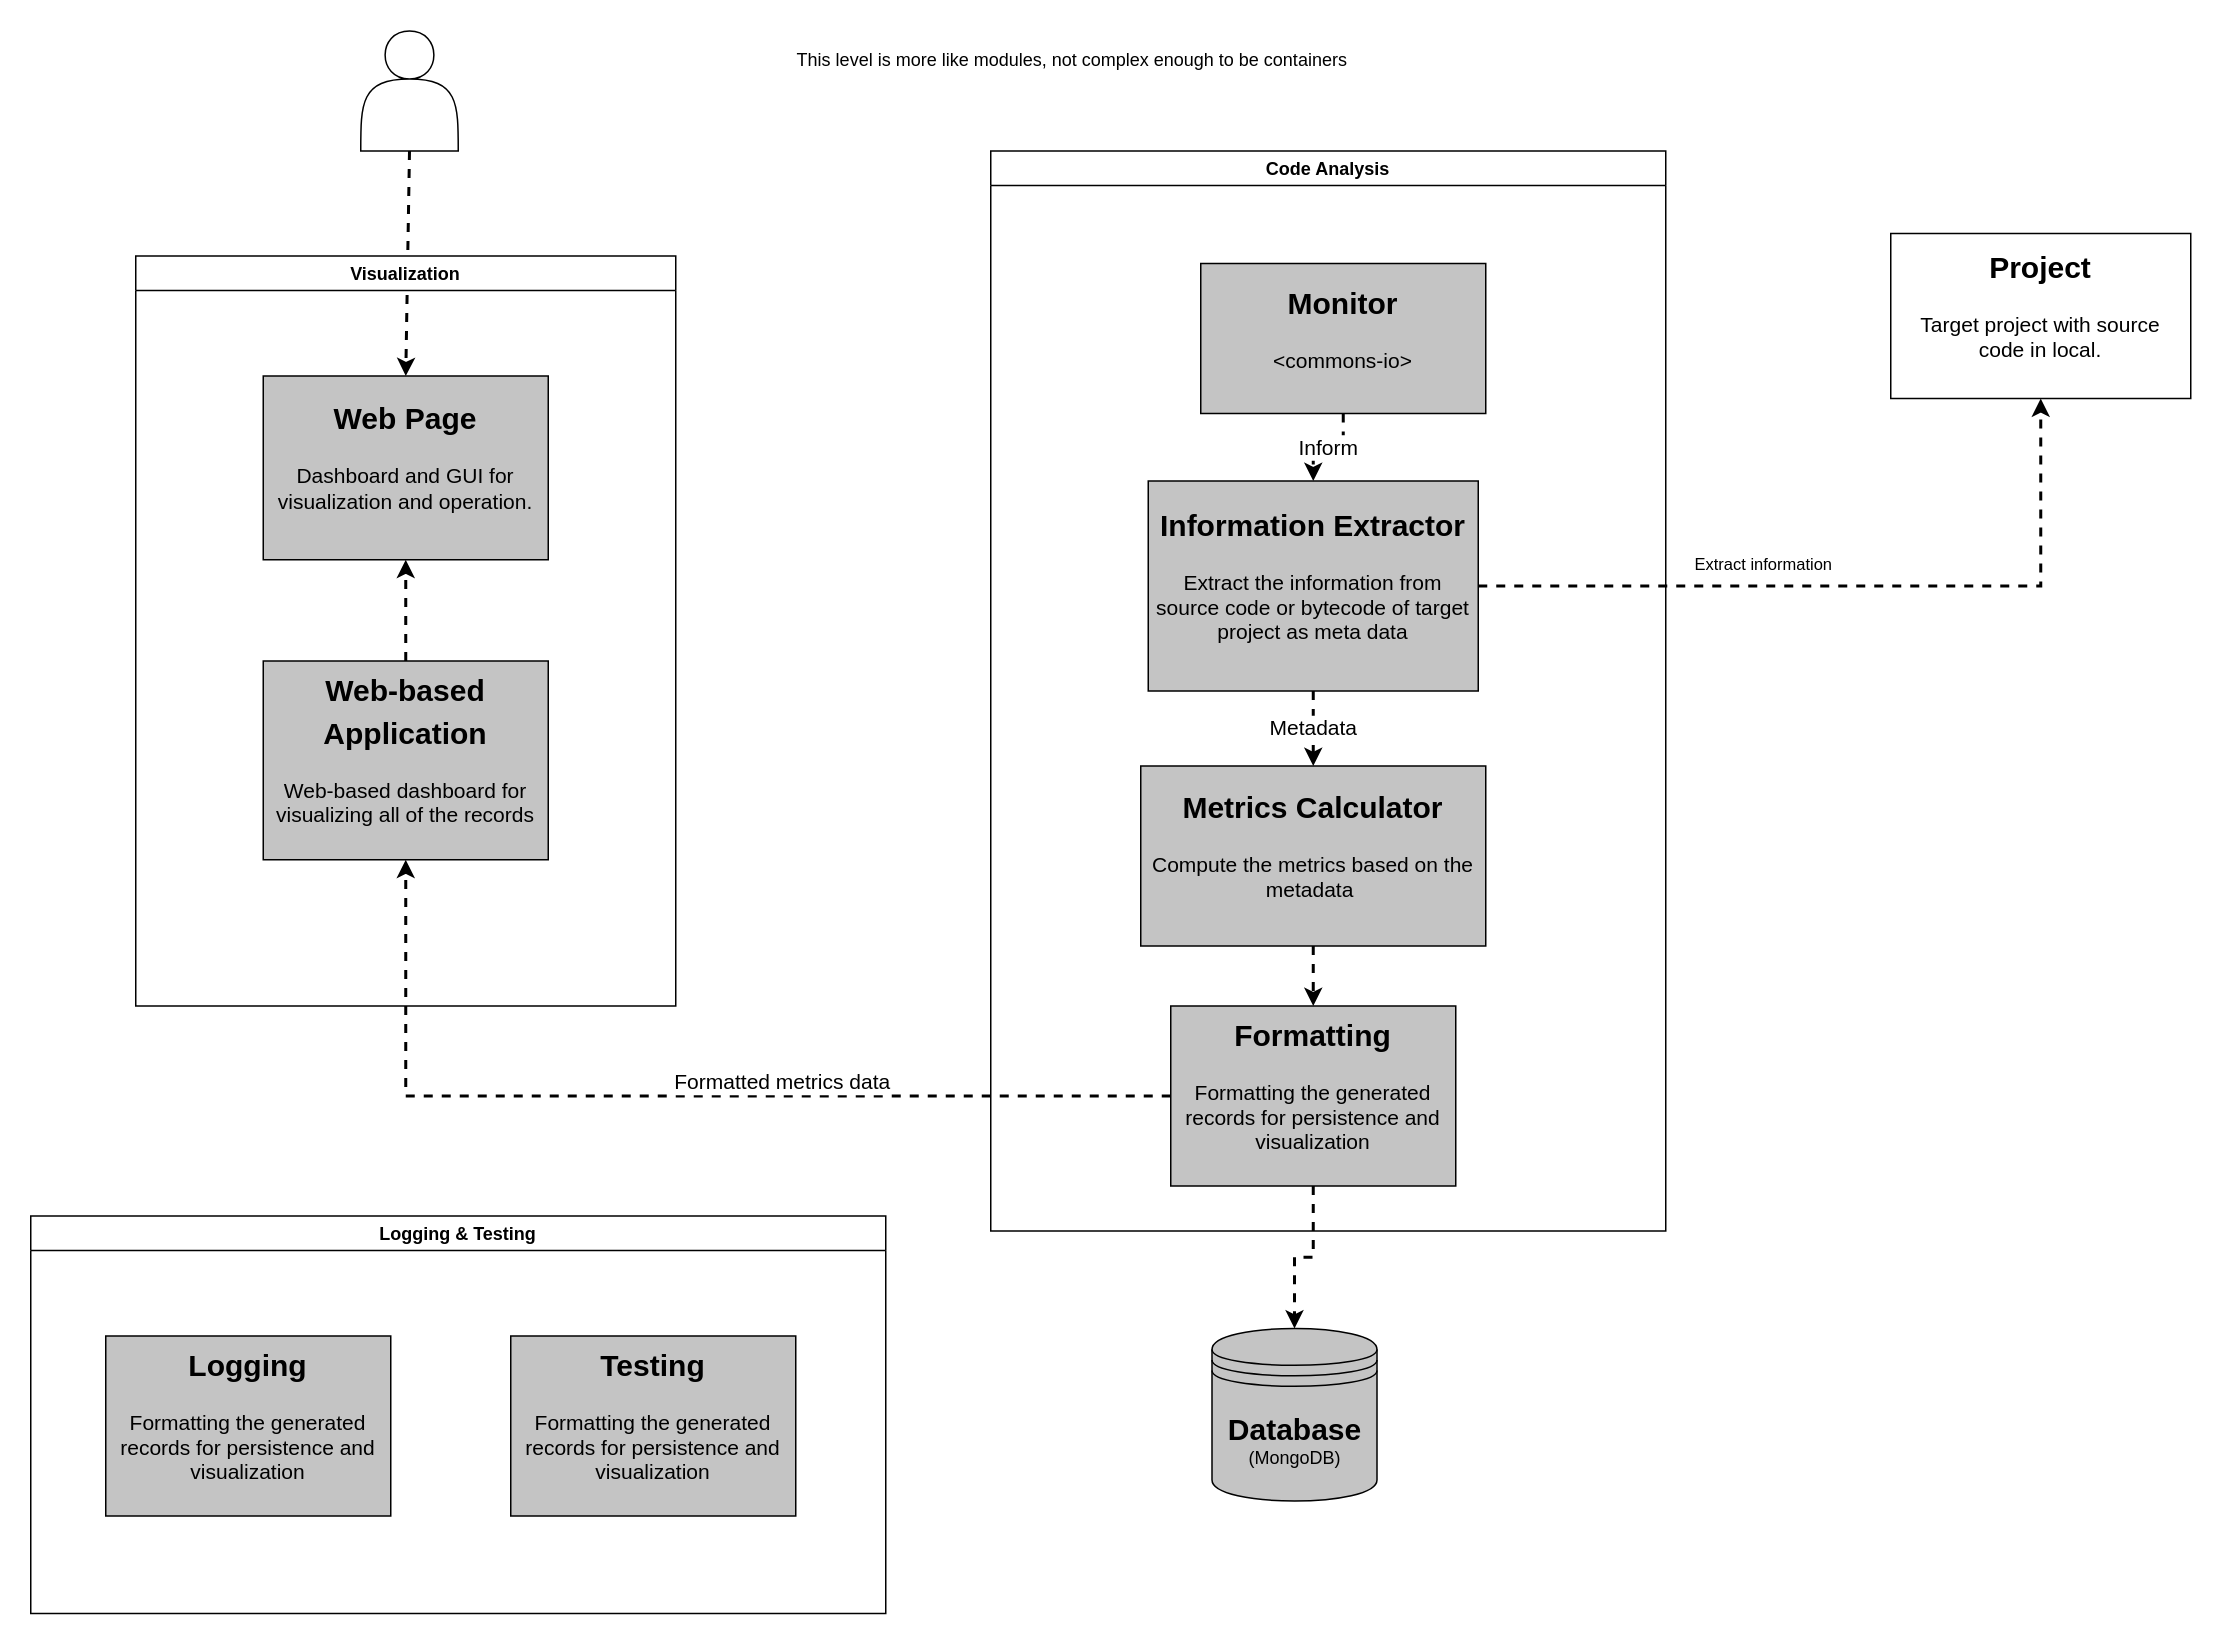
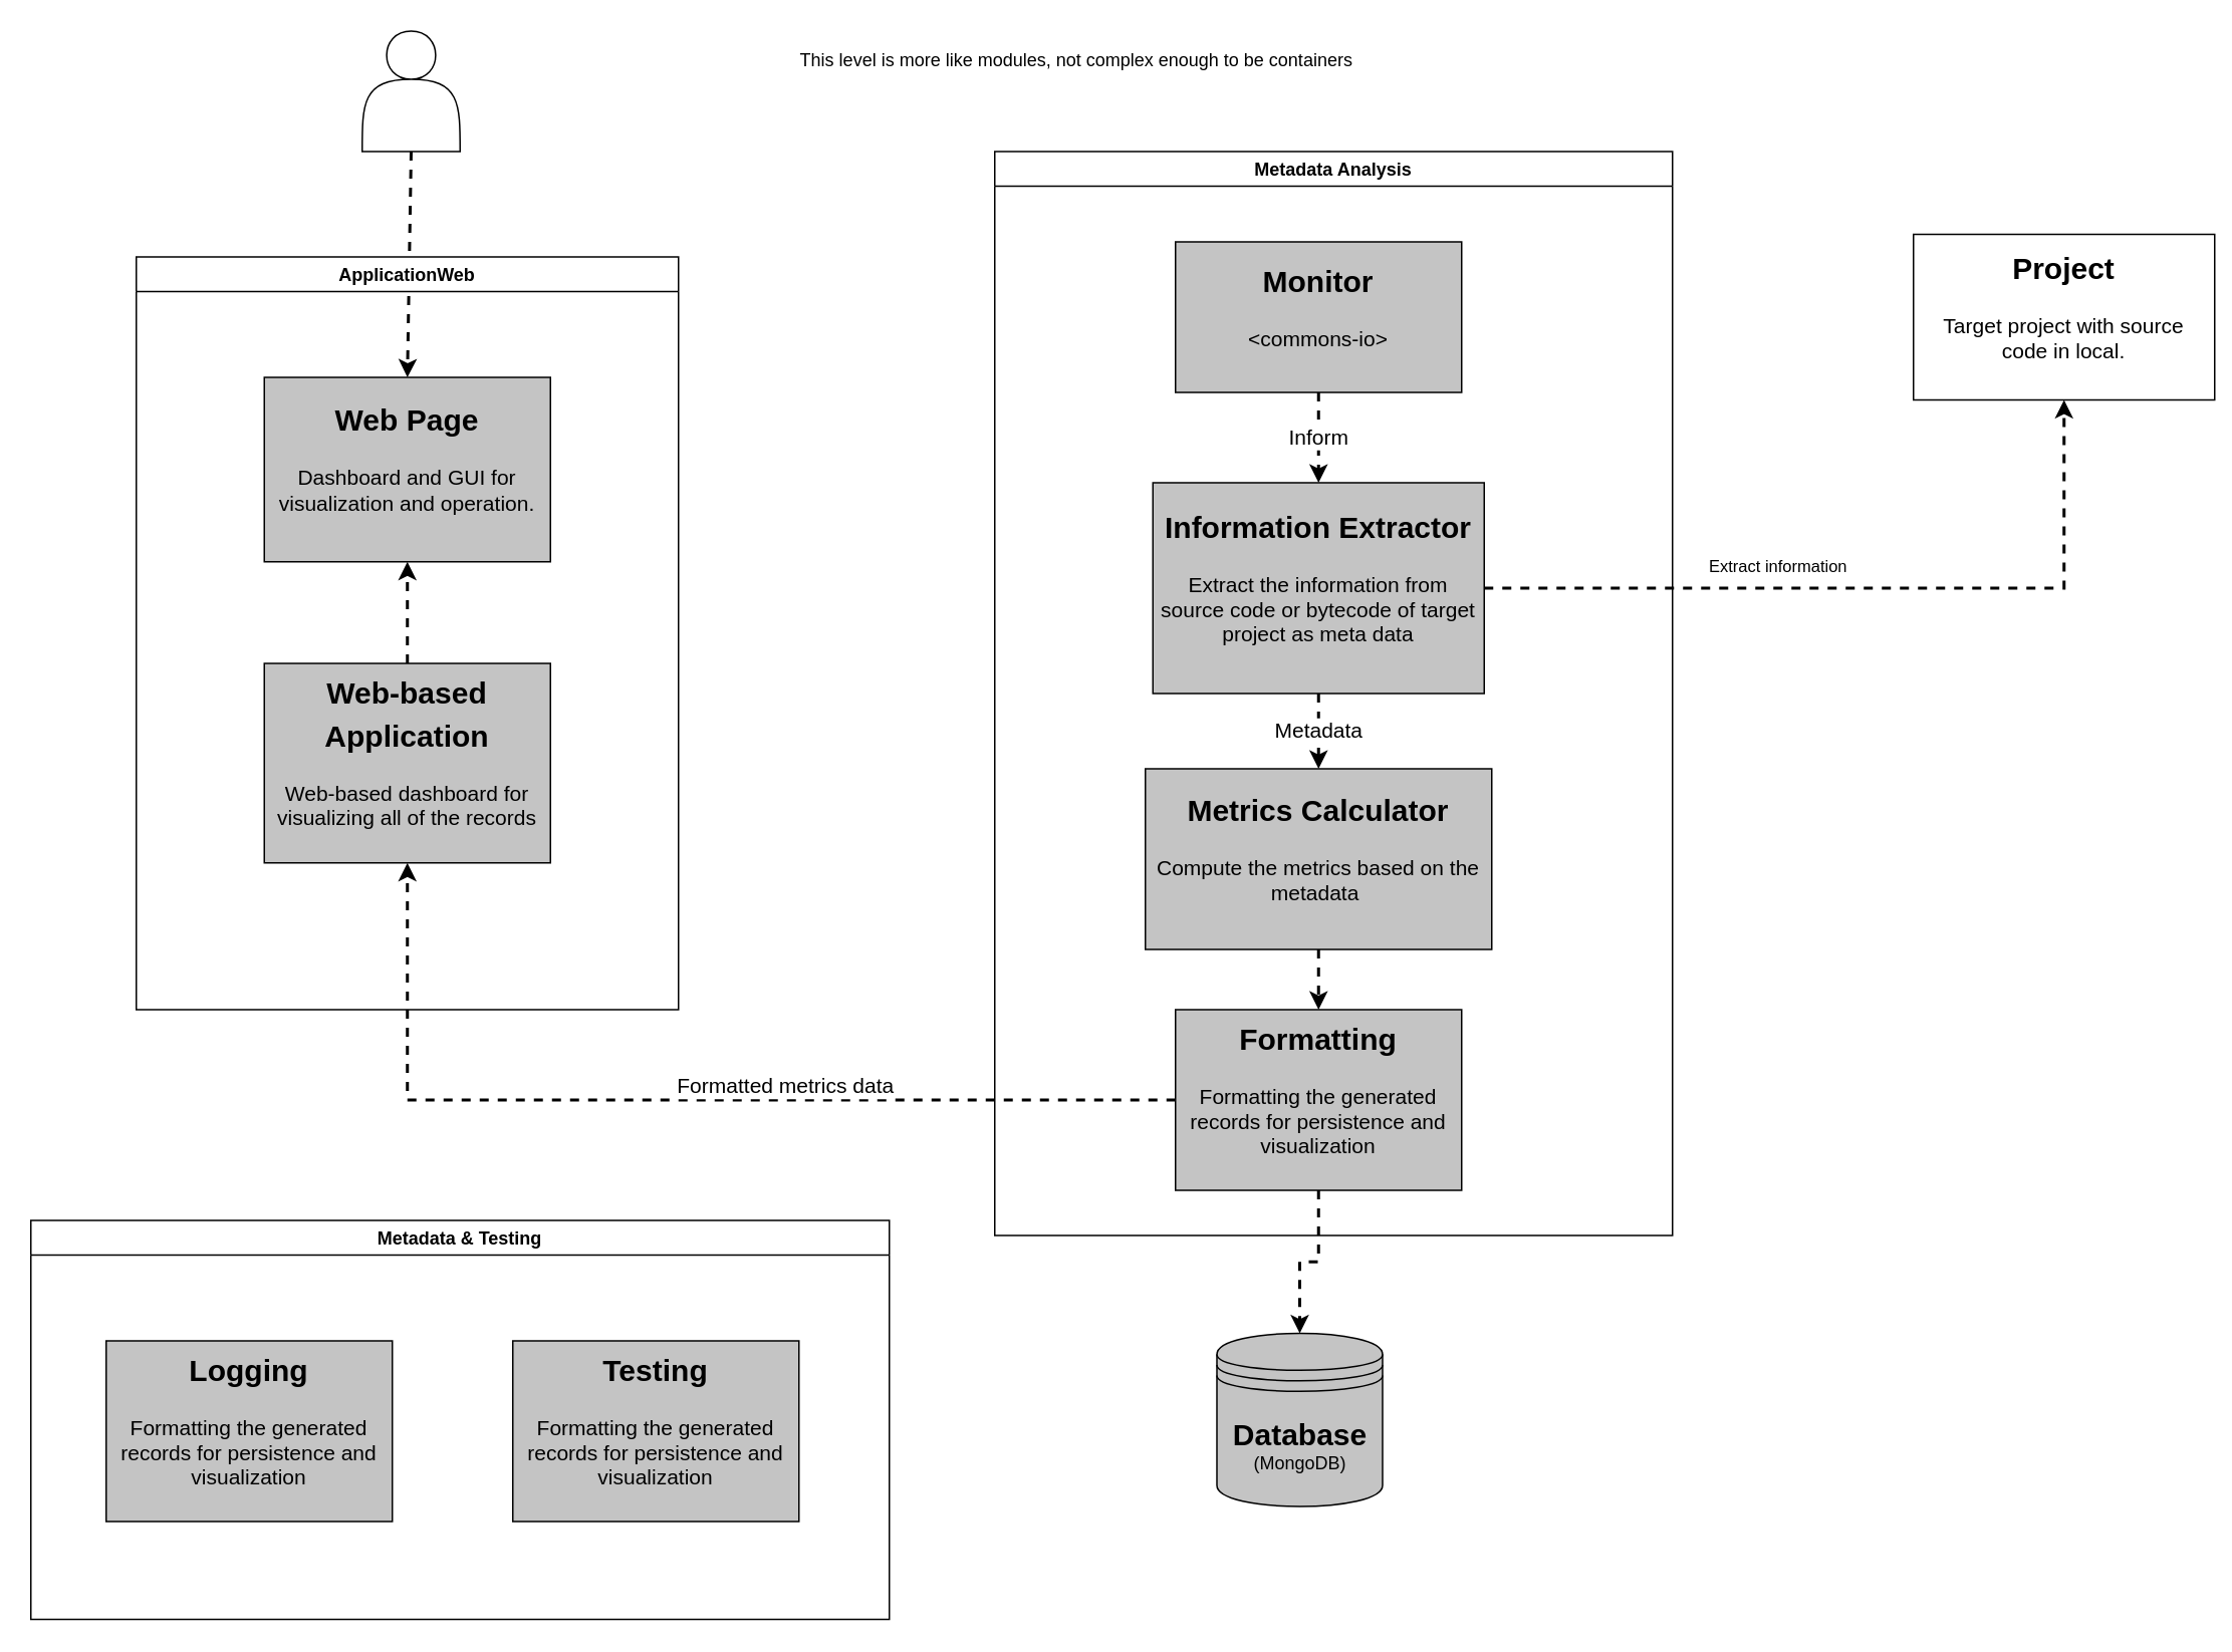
- <mxCell id="15" value="Code Analysis" style="swimlane;horizontal=1;" vertex="1" parent="1"><mxGeometry x="660" y="100" width="450" height="720" as="geometry" /></mxCell>
+ <mxCell id="15" value="Metadata Analysis" style="swimlane;horizontal=1;" vertex="1" parent="1"><mxGeometry x="660" y="100" width="450" height="720" as="geometry" /></mxCell>
- <mxCell id="11" value="Visualization" style="swimlane;horizontal=1;" vertex="1" parent="1"><mxGeometry x="90" y="170" width="360" height="500" as="geometry" /></mxCell>
+ <mxCell id="11" value="ApplicationWeb" style="swimlane;horizontal=1;" vertex="1" parent="1"><mxGeometry x="90" y="170" width="360" height="500" as="geometry" /></mxCell>
- <mxCell id="4" value="&lt;h1&gt;&lt;font style=&quot;font-size: 20px&quot;&gt;Project&lt;/font&gt;&lt;/h1&gt;&lt;p&gt;&lt;font style=&quot;font-size: 14px&quot;&gt;Target project with source code in local.&lt;/font&gt;&lt;/p&gt;" style="text;html=1;strokeColor=#000000;fillColor=#ffffff;spacing=5;spacingTop=-20;whiteSpace=wrap;overflow=hidden;rounded=0;verticalAlign=middle;horizontal=1;align=center;labelPosition=center;verticalLabelPosition=middle;" vertex="1" parent="1"><mxGeometry x="1260" y="155" width="200" height="110" as="geometry" /></mxCell>
+ <mxCell id="4" value="&lt;h1&gt;&lt;font style=&quot;font-size: 20px&quot;&gt;Project&lt;/font&gt;&lt;/h1&gt;&lt;p&gt;&lt;font style=&quot;font-size: 14px&quot;&gt;Target project with source code in local.&lt;/font&gt;&lt;/p&gt;" style="text;html=1;strokeColor=#000000;fillColor=#ffffff;spacing=5;spacingTop=-20;whiteSpace=wrap;overflow=hidden;rounded=0;verticalAlign=middle;horizontal=1;align=center;labelPosition=center;verticalLabelPosition=middle;" vertex="1" parent="1"><mxGeometry x="1270" y="155" width="200" height="110" as="geometry" /></mxCell>
- <mxCell id="22" value="&lt;h1&gt;&lt;font style=&quot;font-size: 20px&quot;&gt;Monitor&lt;/font&gt;&lt;/h1&gt;&lt;p&gt;&lt;font style=&quot;font-size: 14px&quot;&gt;&amp;lt;commons-io&amp;gt;&lt;/font&gt;&lt;/p&gt;" style="text;html=1;strokeColor=#000000;fillColor=#C4C4C4;spacing=5;spacingTop=-20;whiteSpace=wrap;overflow=hidden;rounded=0;verticalAlign=middle;horizontal=1;align=center;labelPosition=center;verticalLabelPosition=middle;shadow=0;" vertex="1" parent="15"><mxGeometry x="140" y="75" width="190" height="100" as="geometry" /></mxCell>
+ <mxCell id="22" value="&lt;h1&gt;&lt;font style=&quot;font-size: 20px&quot;&gt;Monitor&lt;/font&gt;&lt;/h1&gt;&lt;p&gt;&lt;font style=&quot;font-size: 14px&quot;&gt;&amp;lt;commons-io&amp;gt;&lt;/font&gt;&lt;/p&gt;" style="text;html=1;strokeColor=#000000;fillColor=#C4C4C4;spacing=5;spacingTop=-20;whiteSpace=wrap;overflow=hidden;rounded=0;verticalAlign=middle;horizontal=1;align=center;labelPosition=center;verticalLabelPosition=middle;shadow=0;" vertex="1" parent="15"><mxGeometry x="120" y="60" width="190" height="100" as="geometry" /></mxCell>
- <mxCell id="23" value="Logging &amp; Testing" style="swimlane;horizontal=1;" vertex="1" parent="1"><mxGeometry x="20" y="810" width="570" height="265" as="geometry" /></mxCell>
+ <mxCell id="23" value="Metadata &amp; Testing" style="swimlane;horizontal=1;" vertex="1" parent="1"><mxGeometry x="20" y="810" width="570" height="265" as="geometry" /></mxCell>
